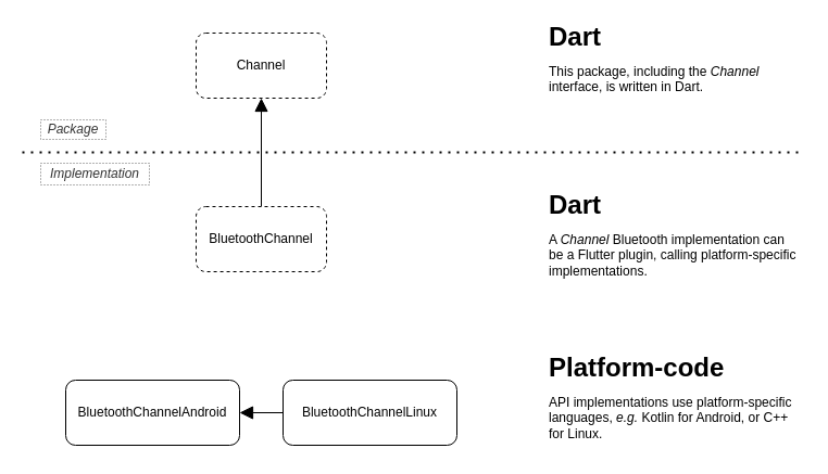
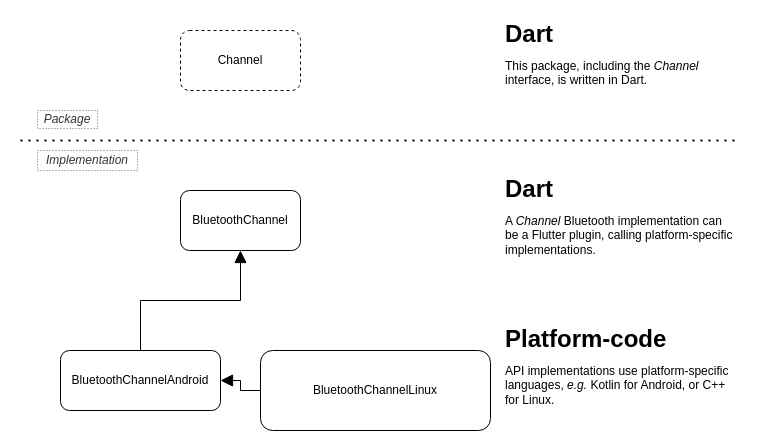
- <mxCell id="3" style="edgeStyle=orthogonalEdgeStyle;rounded=0;orthogonalLoop=1;jettySize=auto;html=1;entryX=0.5;entryY=1;entryDx=0;entryDy=0;endArrow=block;endFill=1;endSize=10;" parent="1" source="4" target="2" edge="1"><mxGeometry relative="1" as="geometry" /></mxCell>
- <mxCell id="4" value="BluetoothChannel" style="rounded=1;whiteSpace=wrap;html=1;dashed=1;" parent="1" vertex="1"><mxGeometry x="180" y="190" width="120" height="60" as="geometry" /></mxCell>
+ <mxCell id="4" value="BluetoothChannel" style="rounded=1;whiteSpace=wrap;html=1;" parent="1" vertex="1"><mxGeometry x="180" y="190" width="120" height="60" as="geometry" /></mxCell>
+ <mxCell id="8" style="edgeStyle=orthogonalEdgeStyle;rounded=0;orthogonalLoop=1;jettySize=auto;html=1;endArrow=block;endFill=1;endSize=10;" edge="1" parent="1" source="9" target="4"><mxGeometry relative="1" as="geometry" /></mxCell>
- <mxCell id="11" value="BluetoothChannelLinux" style="rounded=1;whiteSpace=wrap;html=1;" vertex="1" parent="1"><mxGeometry x="260" y="350" width="160" height="60" as="geometry" /></mxCell>
+ <mxCell id="11" value="BluetoothChannelLinux" style="rounded=1;whiteSpace=wrap;html=1;" vertex="1" parent="1"><mxGeometry x="260" y="350" width="230" height="80" as="geometry" /></mxCell>
